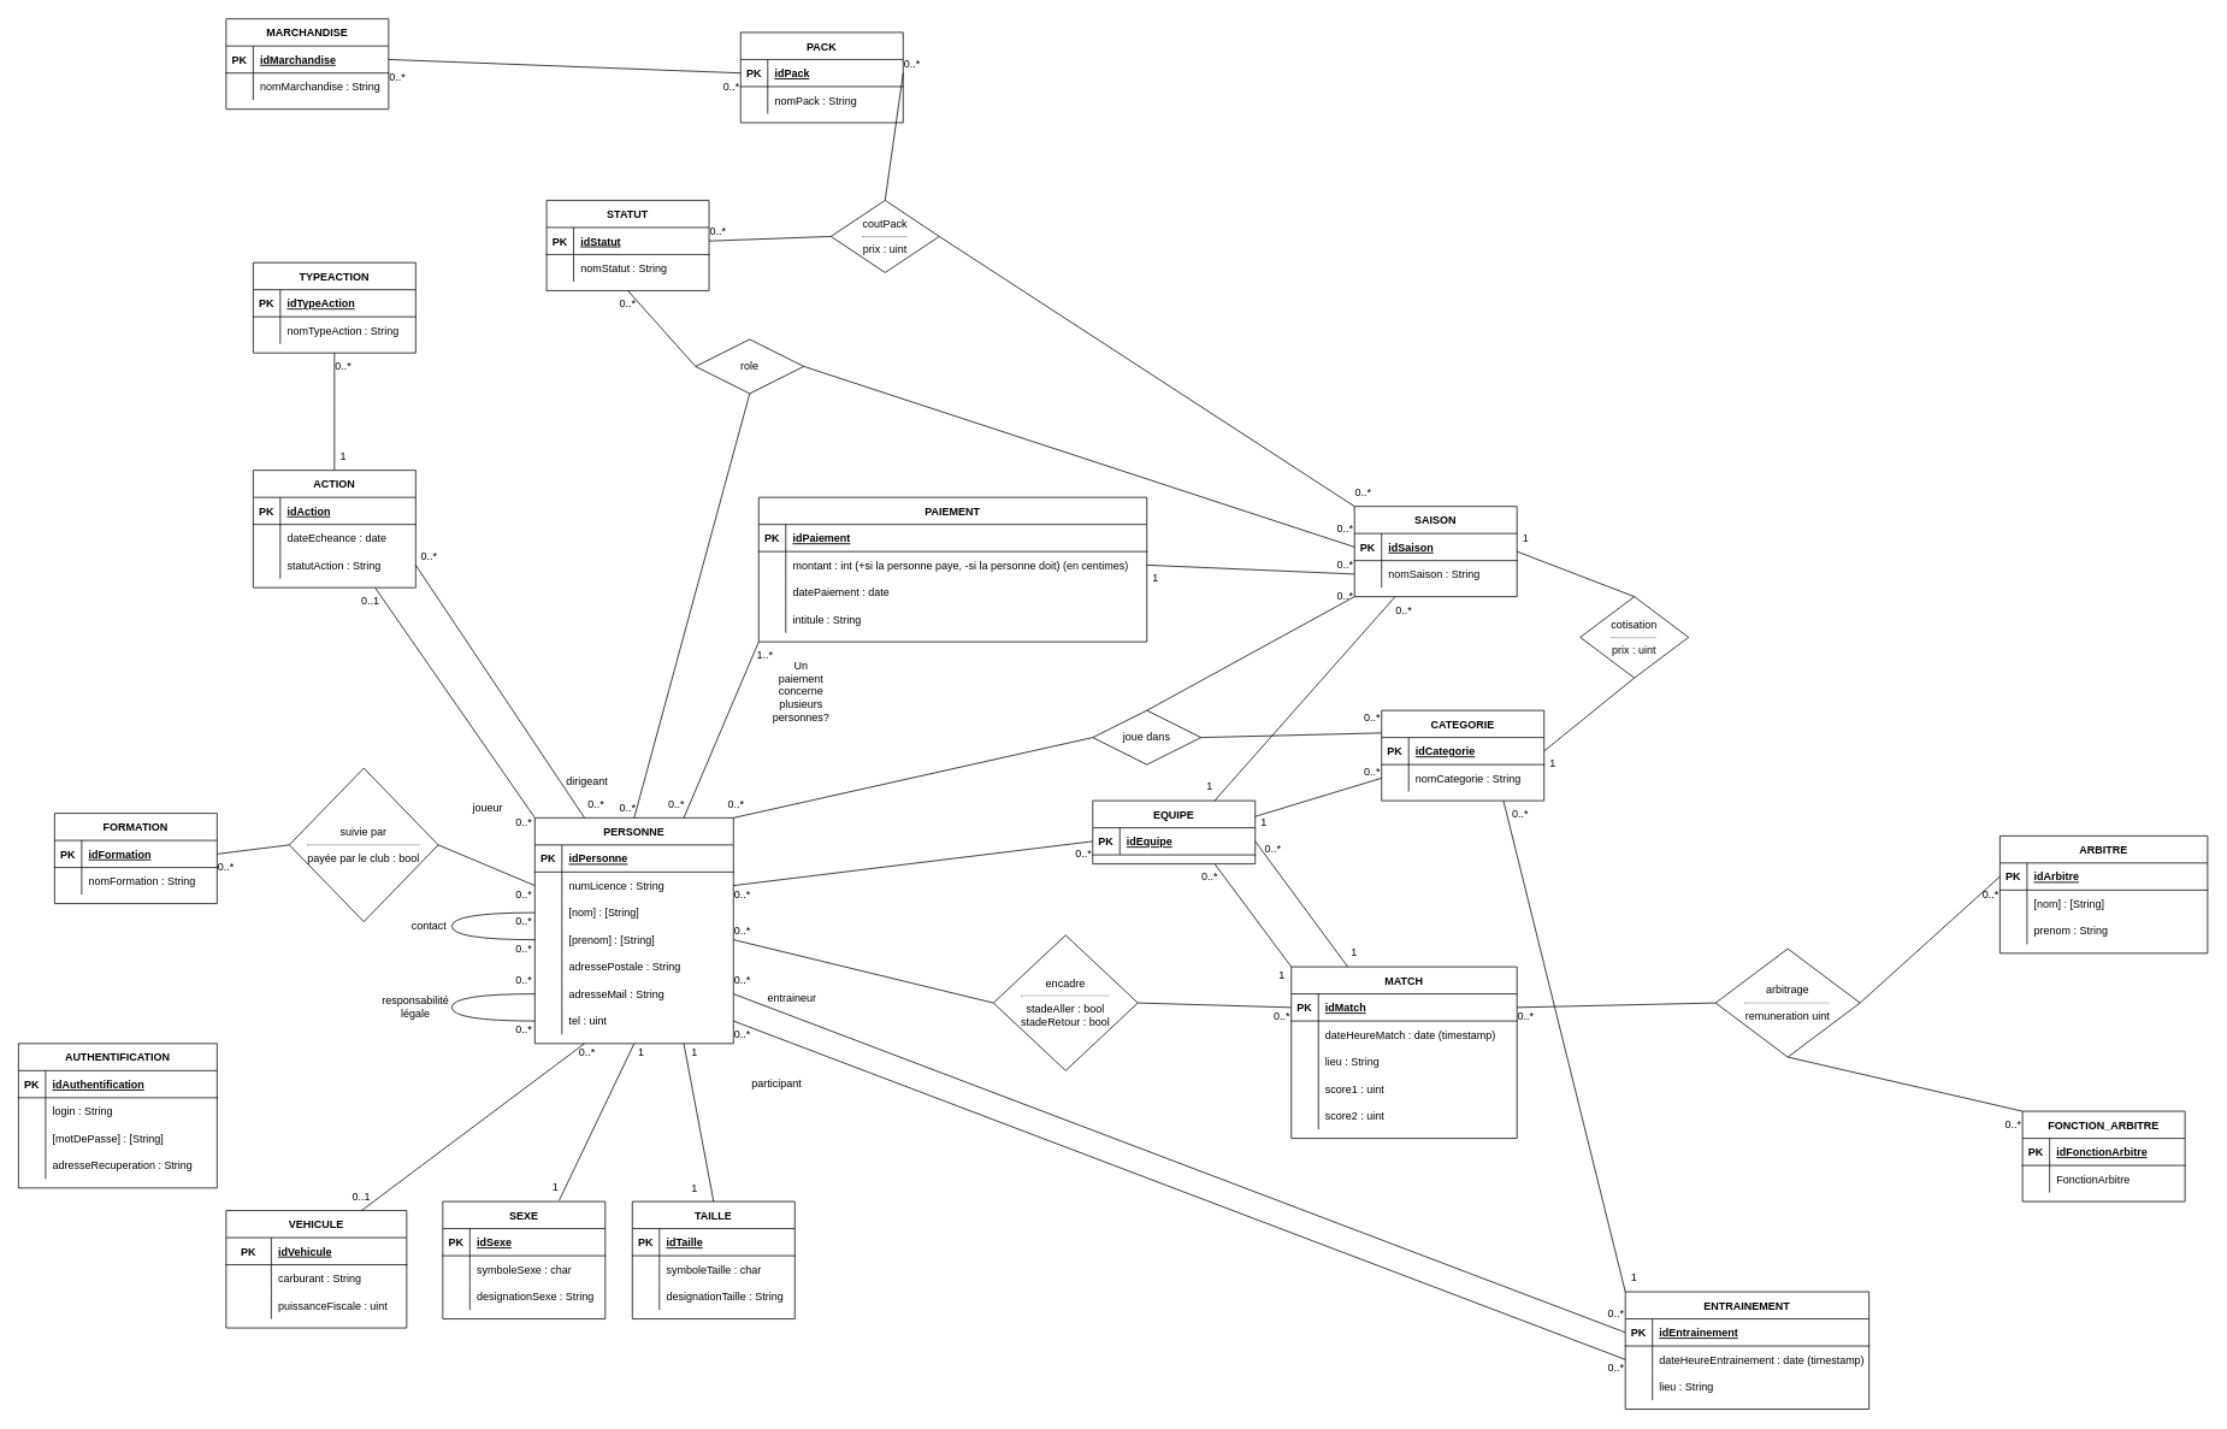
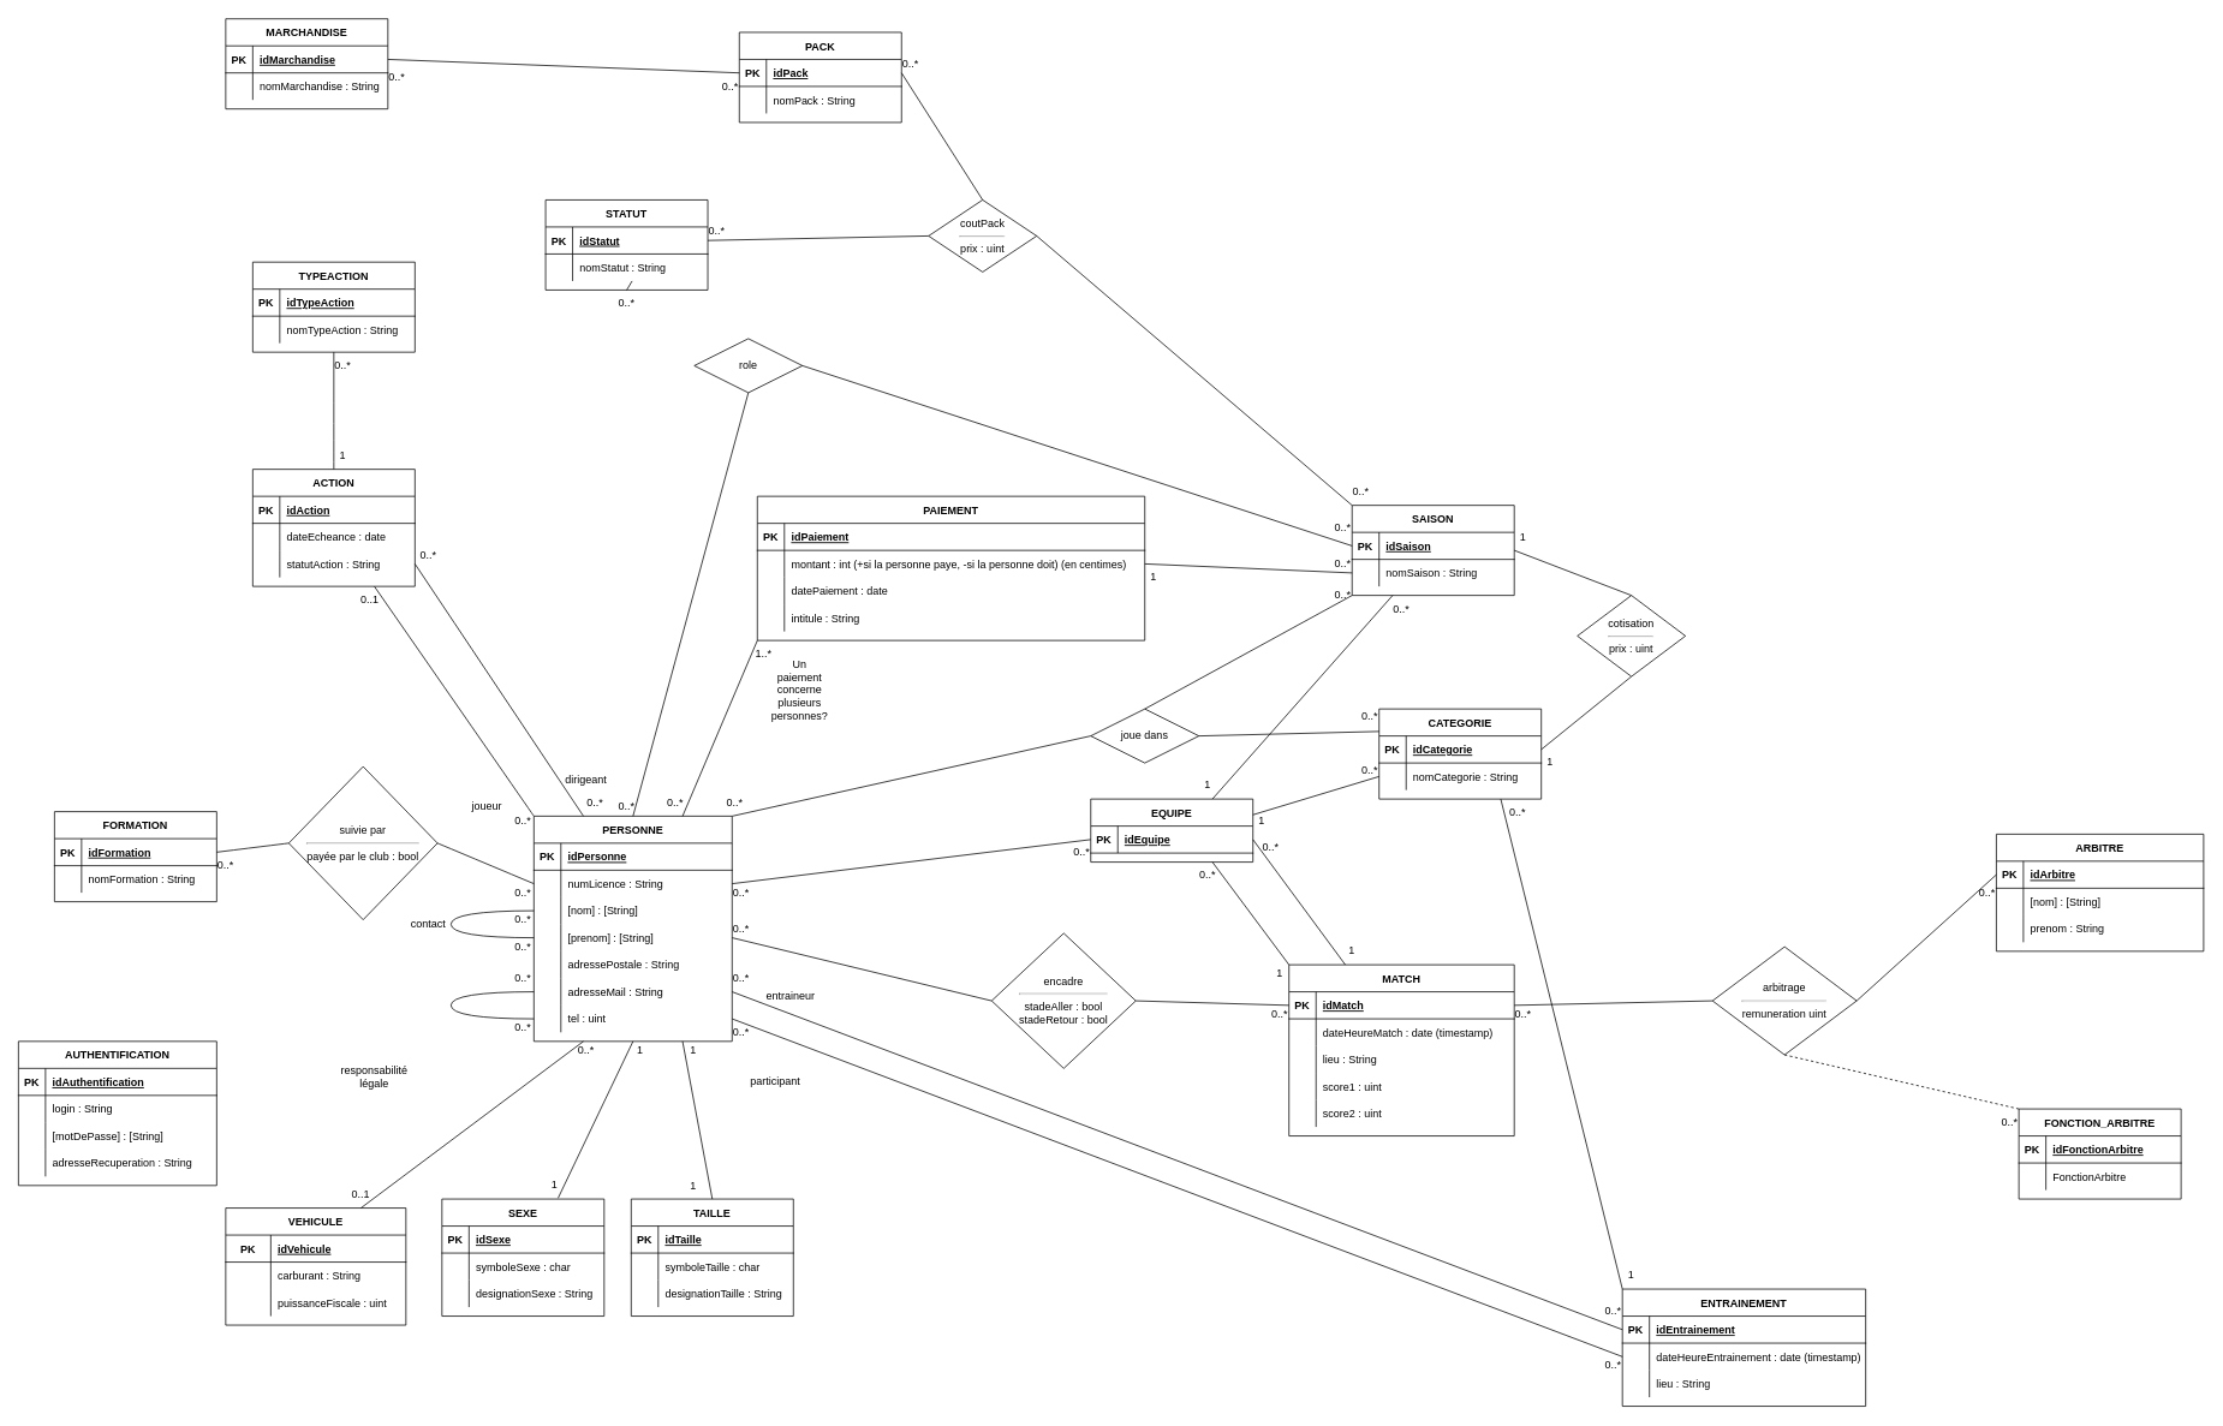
- <mxCell id="264" value="coutPack&lt;hr&gt;prix : uint" style="shape=rhombus;perimeter=rhombusPerimeter;whiteSpace=wrap;html=1;align=center;" parent="1" vertex="1"><mxGeometry x="920" y="221" width="120" height="80" as="geometry" /></mxCell>
+ <mxCell id="264" value="coutPack&lt;hr&gt;prix : uint" style="shape=rhombus;perimeter=rhombusPerimeter;whiteSpace=wrap;html=1;align=center;" parent="1" vertex="1"><mxGeometry x="1030" y="221" width="120" height="80" as="geometry" /></mxCell>
- <mxCell id="171" value="" style="endArrow=none;html=1;rounded=0;entryX=0;entryY=0.5;entryDx=0;entryDy=0;exitX=0.5;exitY=1;exitDx=0;exitDy=0;endFill=0;" parent="1" source="52" target="263" edge="1"><mxGeometry width="50" height="50" relative="1" as="geometry"><mxPoint x="822" y="960" as="sourcePoint" /><mxPoint x="950" y="825" as="targetPoint" /></mxGeometry></mxCell>
+ <mxCell id="171" value="" style="endArrow=none;html=1;rounded=0;exitX=0.5;exitY=1;exitDx=0;exitDy=0;endFill=0;" parent="1" source="52" target="58" edge="1"><mxGeometry width="50" height="50" relative="1" as="geometry"><mxPoint x="822" y="960" as="sourcePoint" /><mxPoint x="950" y="825" as="targetPoint" /></mxGeometry></mxCell>
- <mxCell id="214" value="responsabilité légale" style="text;html=1;strokeColor=none;fillColor=none;align=center;verticalAlign=middle;whiteSpace=wrap;rounded=0;" parent="1" vertex="1"><mxGeometry x="420" y="1100" width="80" height="30" as="geometry" /></mxCell>
+ <mxCell id="214" value="responsabilité légale" style="text;html=1;strokeColor=none;fillColor=none;align=center;verticalAlign=middle;whiteSpace=wrap;rounded=0;" parent="1" vertex="1"><mxGeometry x="375" y="1180" width="80" height="30" as="geometry" /></mxCell>
- <mxCell id="251" value="" style="endArrow=none;html=1;rounded=0;entryX=0.5;entryY=1;entryDx=0;entryDy=0;exitX=0;exitY=0;exitDx=0;exitDy=0;dashed=0;" parent="1" source="185" target="248" edge="1"><mxGeometry relative="1" as="geometry"><mxPoint x="1920" y="1100" as="sourcePoint" /><mxPoint x="1830" y="1145" as="targetPoint" /></mxGeometry></mxCell>
+ <mxCell id="251" value="" style="endArrow=none;html=1;rounded=0;entryX=0.5;entryY=1;entryDx=0;entryDy=0;exitX=0;exitY=0;exitDx=0;exitDy=0;dashed=1;" parent="1" source="185" target="248" edge="1"><mxGeometry relative="1" as="geometry"><mxPoint x="1920" y="1100" as="sourcePoint" /><mxPoint x="1830" y="1145" as="targetPoint" /></mxGeometry></mxCell>
